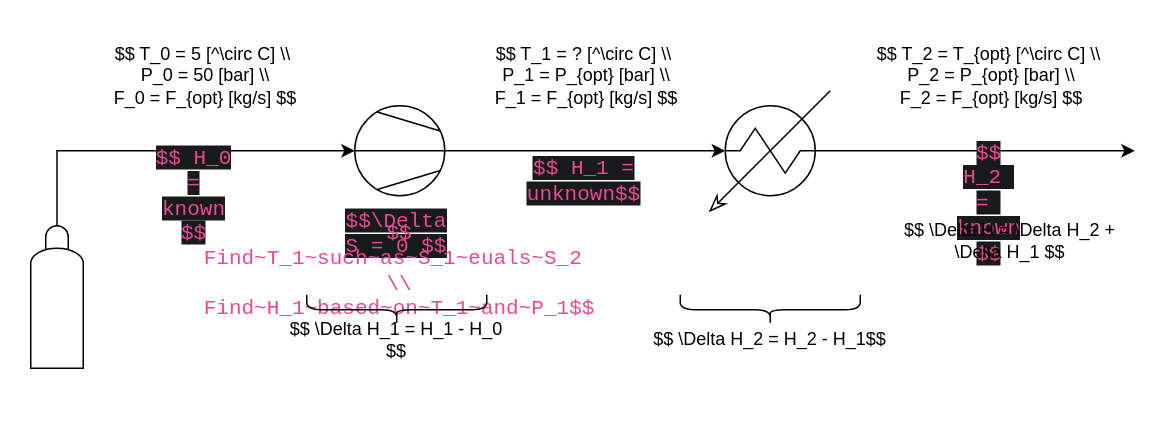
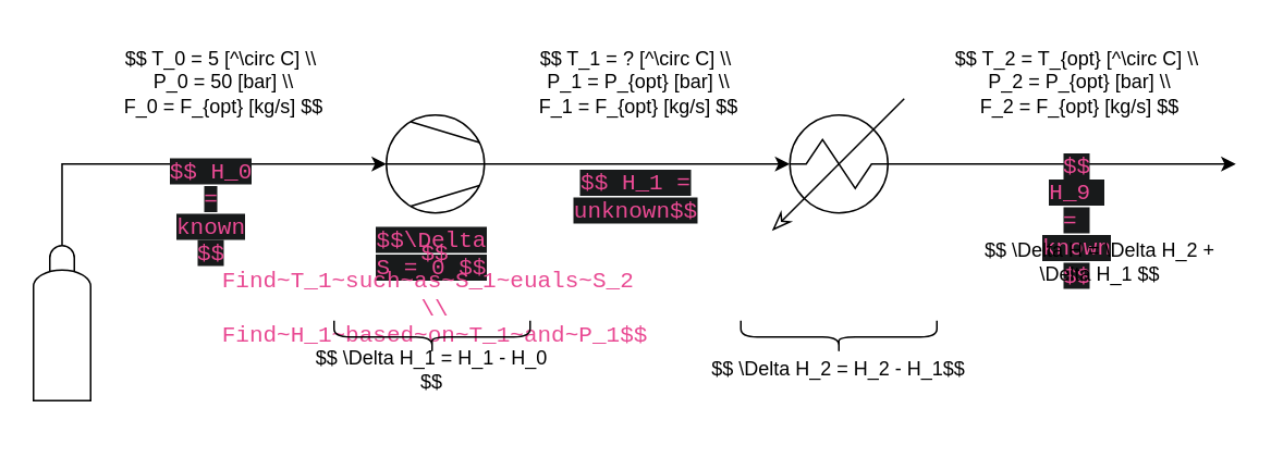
- <mxCell id="14" value="&lt;font color=&quot;#e94a93&quot; face=&quot;SFMono-Regular, Menlo, Monaco, Consolas, Liberation Mono, Courier New, monospace&quot;&gt;&lt;span style=&quot;font-size: 14px ; background-color: rgb(24 , 26 , 27)&quot;&gt;$$ H_2&amp;nbsp; =&amp;nbsp; known $$&lt;br&gt;&lt;/span&gt;&lt;/font&gt;" style="text;html=1;strokeColor=none;fillColor=none;align=center;verticalAlign=middle;whiteSpace=wrap;rounded=0;shadow=0;glass=0;sketch=0;" parent="1" vertex="1"><mxGeometry x="629" y="120" width="60" height="30" as="geometry" /></mxCell>
+ <mxCell id="14" value="&lt;font color=&quot;#e94a93&quot; face=&quot;SFMono-Regular, Menlo, Monaco, Consolas, Liberation Mono, Courier New, monospace&quot;&gt;&lt;span style=&quot;font-size: 14px ; background-color: rgb(24 , 26 , 27)&quot;&gt;$$ H_9&amp;nbsp; =&amp;nbsp; known $$&lt;br&gt;&lt;/span&gt;&lt;/font&gt;" style="text;html=1;strokeColor=none;fillColor=none;align=center;verticalAlign=middle;whiteSpace=wrap;rounded=0;shadow=0;glass=0;sketch=0;" parent="1" vertex="1"><mxGeometry x="629" y="120" width="60" height="30" as="geometry" /></mxCell>
